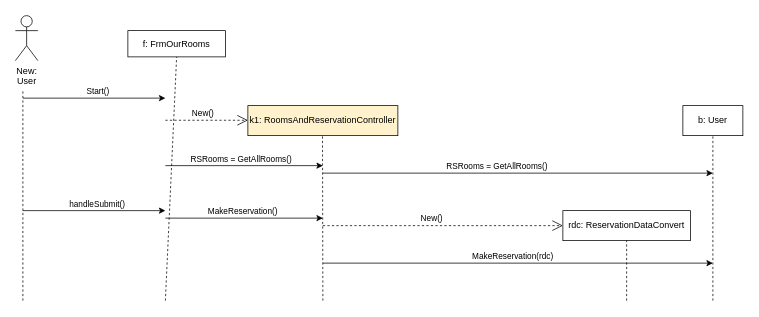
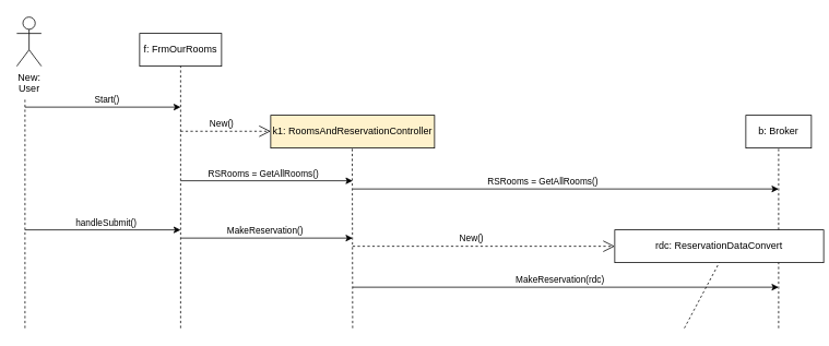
- <mxCell id="4" value="f: FrmOurRooms" style="rounded=0;whiteSpace=wrap;html=1;" parent="1" vertex="1"><mxGeometry x="170" y="40" width="130" height="35" as="geometry" /></mxCell>
+ <mxCell id="4" value="f: FrmOurRooms" style="rounded=0;whiteSpace=wrap;html=1;" parent="1" vertex="1"><mxGeometry x="170" y="40" width="100" height="40" as="geometry" /></mxCell>
- <mxCell id="10" value="b: User" style="rounded=0;whiteSpace=wrap;html=1;" parent="1" vertex="1"><mxGeometry x="910" y="140" width="80" height="40" as="geometry" /></mxCell>
+ <mxCell id="10" value="b: Broker" style="rounded=0;whiteSpace=wrap;html=1;" parent="1" vertex="1"><mxGeometry x="910" y="140" width="80" height="40" as="geometry" /></mxCell>
- <mxCell id="22" value="rdc:&amp;nbsp;ReservationDataConvert" style="rounded=0;whiteSpace=wrap;html=1;" parent="1" vertex="1"><mxGeometry x="750" y="280" width="170" height="40" as="geometry" /></mxCell>
+ <mxCell id="22" value="rdc:&amp;nbsp;ReservationDataConvert" style="rounded=0;whiteSpace=wrap;html=1;" parent="1" vertex="1"><mxGeometry x="750" y="280" width="255" height="40" as="geometry" /></mxCell>
